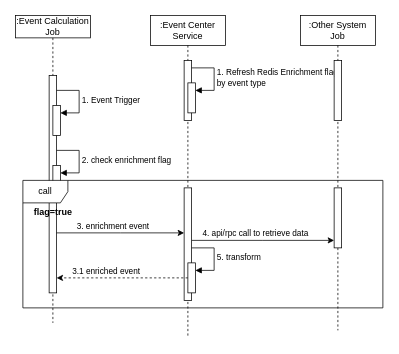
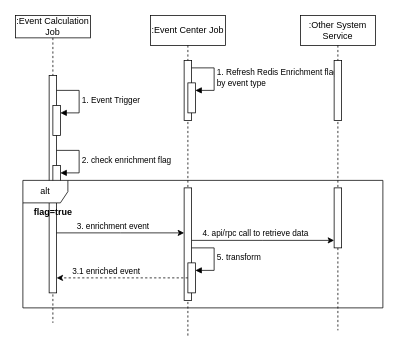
- <mxCell id="8" value=":Event Center Service" style="shape=umlLifeline;perimeter=lifelinePerimeter;whiteSpace=wrap;html=1;container=1;dropTarget=0;collapsible=0;recursiveResize=0;outlineConnect=0;portConstraint=eastwest;newEdgeStyle={&quot;curved&quot;:0,&quot;rounded&quot;:0};" vertex="1" parent="1"><mxGeometry x="200" y="20" width="100" height="430" as="geometry" /></mxCell>
+ <mxCell id="8" value=":Event Center Job" style="shape=umlLifeline;perimeter=lifelinePerimeter;whiteSpace=wrap;html=1;container=1;dropTarget=0;collapsible=0;recursiveResize=0;outlineConnect=0;portConstraint=eastwest;newEdgeStyle={&quot;curved&quot;:0,&quot;rounded&quot;:0};" vertex="1" parent="1"><mxGeometry x="200" y="20" width="100" height="430" as="geometry" /></mxCell>
- <mxCell id="12" value=":Other System Job" style="shape=umlLifeline;perimeter=lifelinePerimeter;whiteSpace=wrap;html=1;container=1;dropTarget=0;collapsible=0;recursiveResize=0;outlineConnect=0;portConstraint=eastwest;newEdgeStyle={&quot;curved&quot;:0,&quot;rounded&quot;:0};" vertex="1" parent="1"><mxGeometry x="400" y="20" width="100" height="420" as="geometry" /></mxCell>
+ <mxCell id="12" value=":Other System Service" style="shape=umlLifeline;perimeter=lifelinePerimeter;whiteSpace=wrap;html=1;container=1;dropTarget=0;collapsible=0;recursiveResize=0;outlineConnect=0;portConstraint=eastwest;newEdgeStyle={&quot;curved&quot;:0,&quot;rounded&quot;:0};" vertex="1" parent="1"><mxGeometry x="400" y="20" width="100" height="420" as="geometry" /></mxCell>
- <mxCell id="14" value="call" style="shape=umlFrame;whiteSpace=wrap;html=1;pointerEvents=0;" vertex="1" parent="1"><mxGeometry x="30" y="240" width="480" height="170" as="geometry" /></mxCell>
+ <mxCell id="14" value="alt" style="shape=umlFrame;whiteSpace=wrap;html=1;pointerEvents=0;" vertex="1" parent="1"><mxGeometry x="30" y="240" width="480" height="170" as="geometry" /></mxCell>
